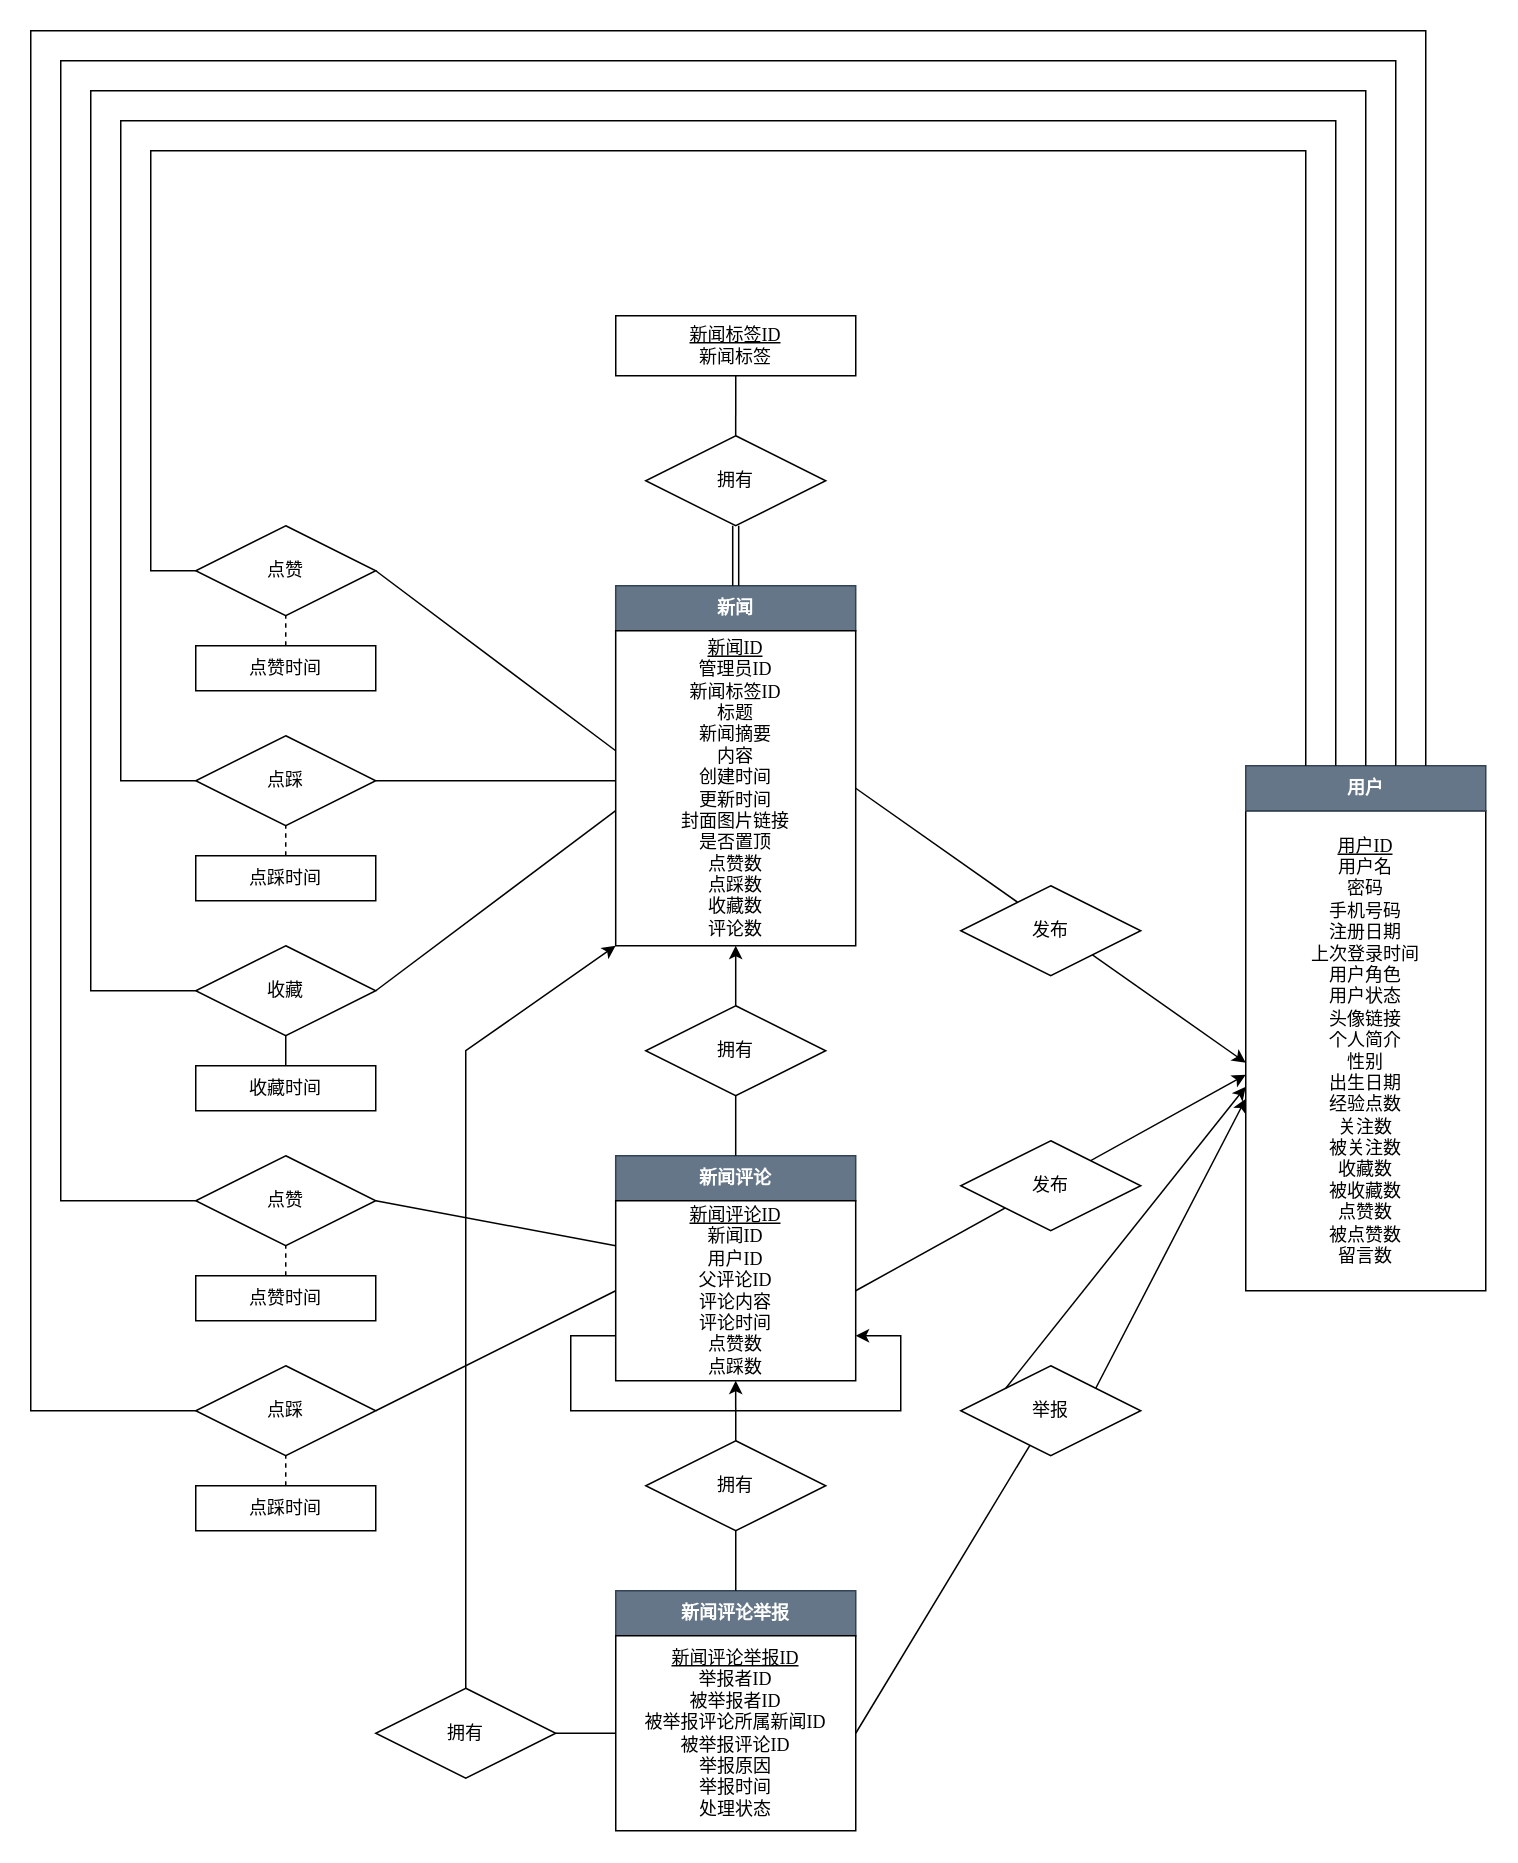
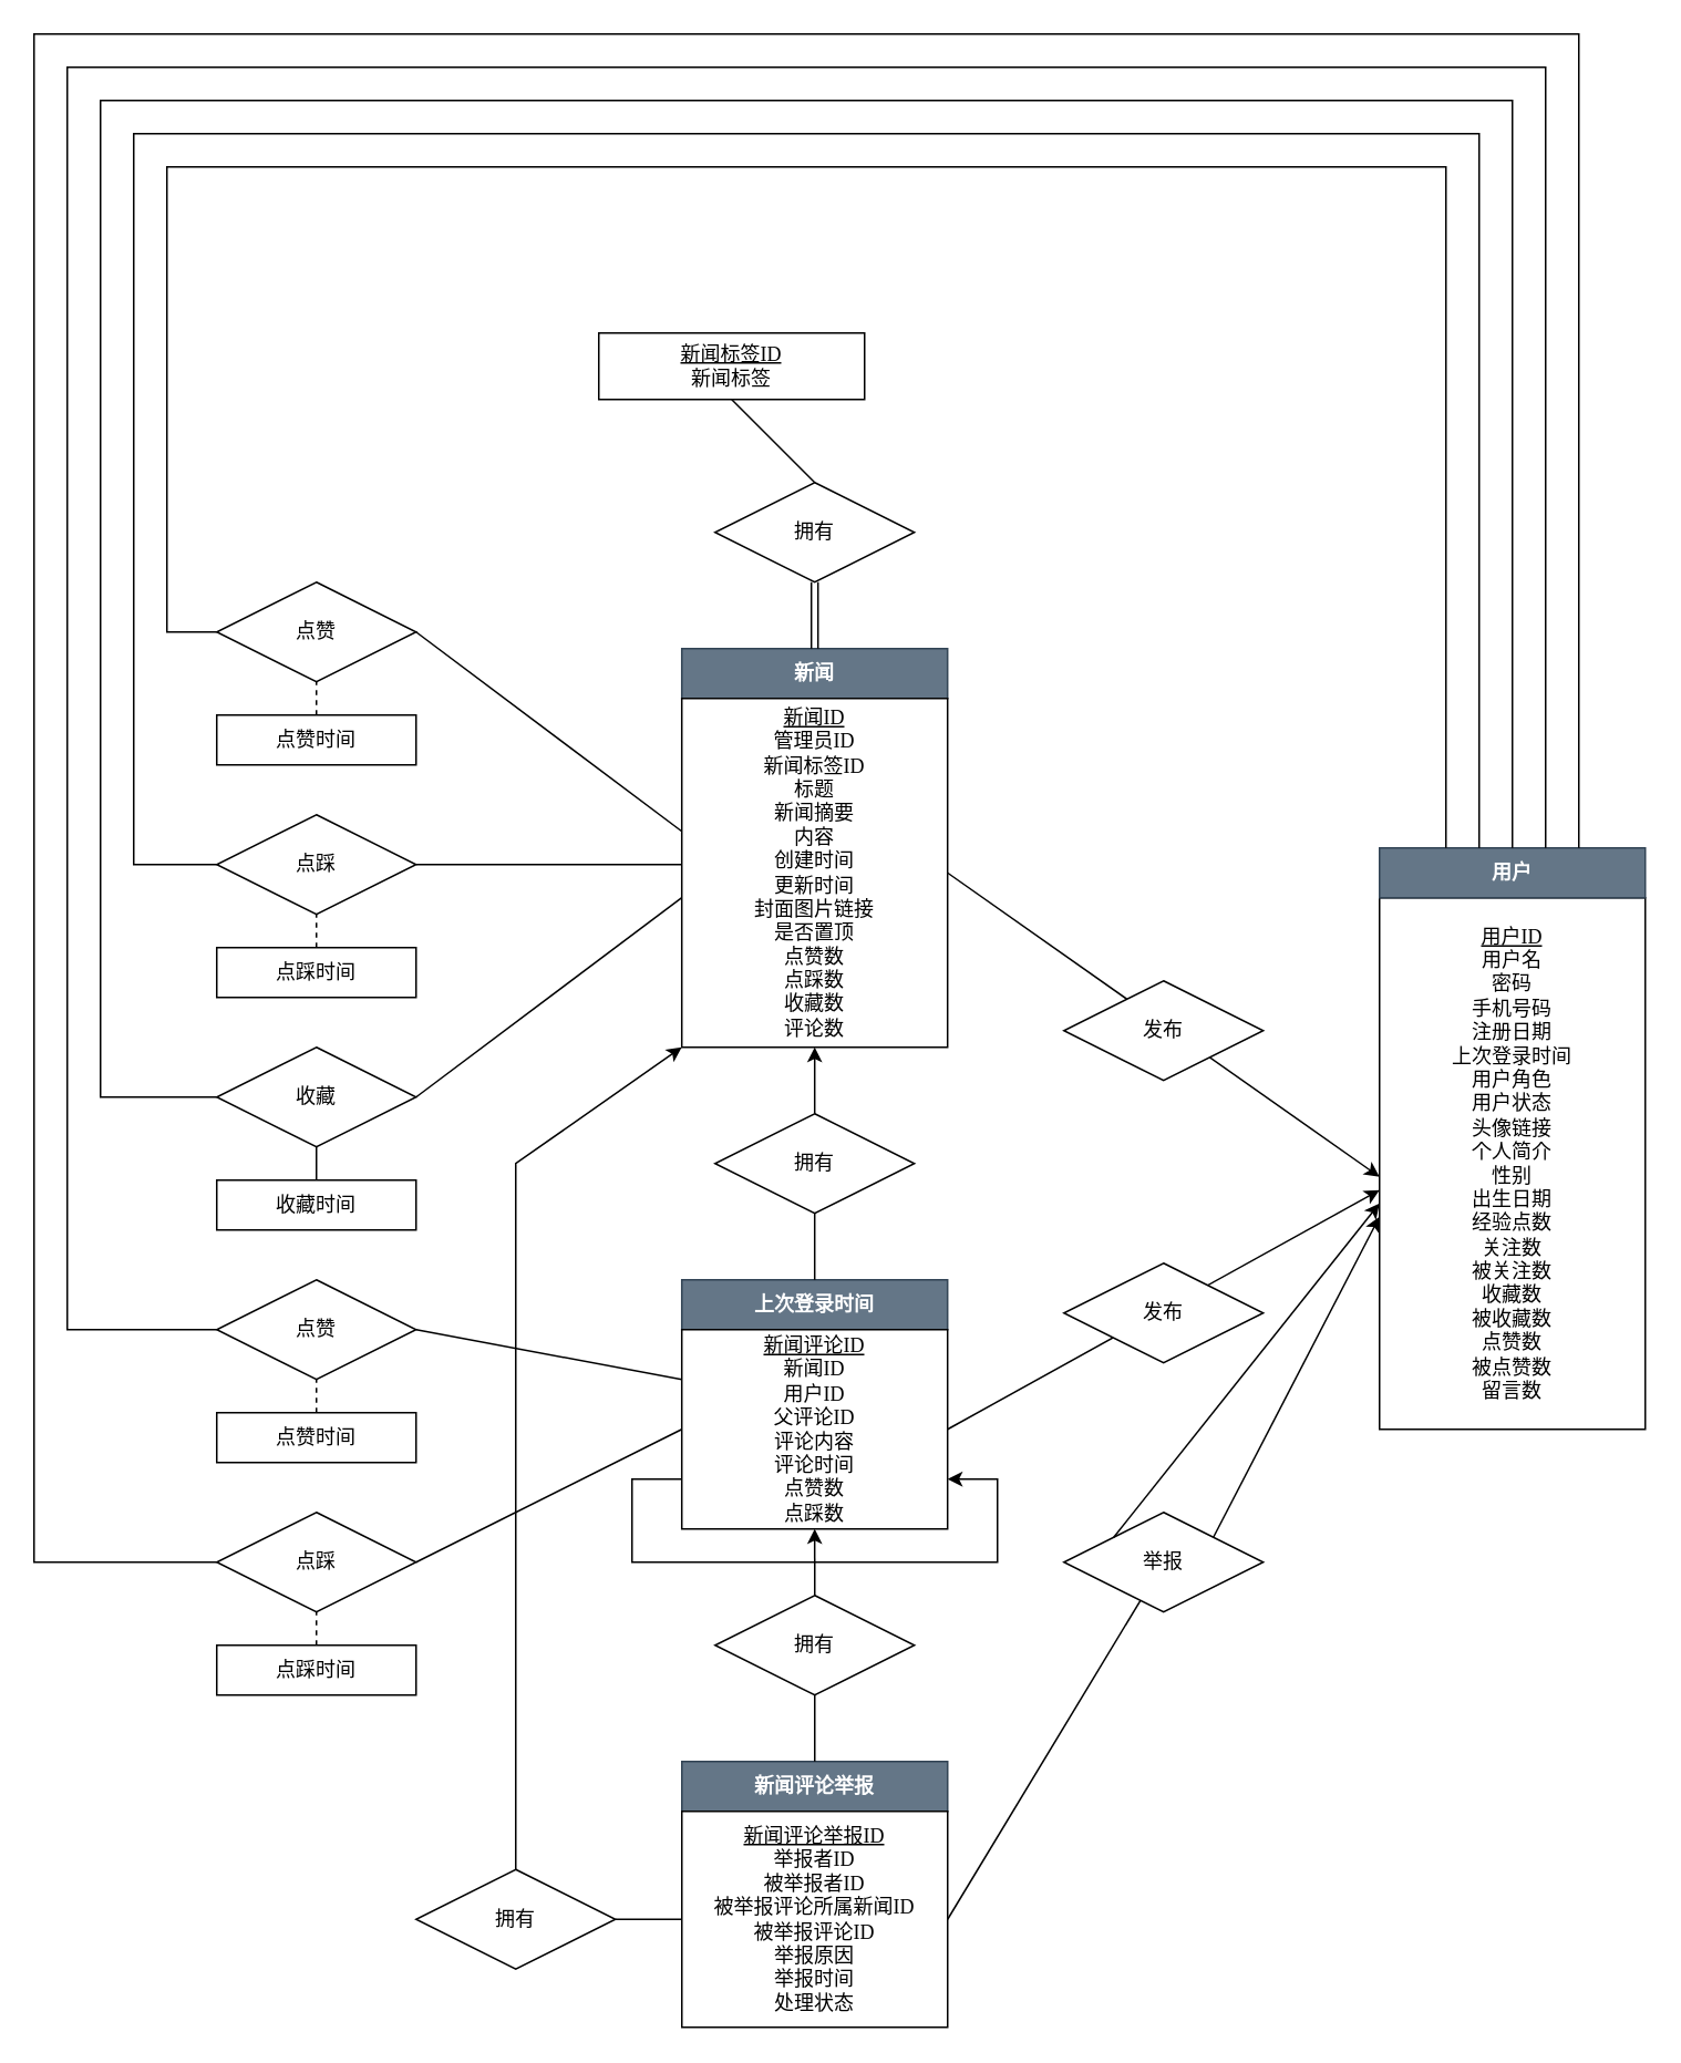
- <mxCell id="12" value="&lt;div style=&quot;border-color: var(--border-color);&quot;&gt;&lt;u style=&quot;border-color: var(--border-color);&quot;&gt;&lt;font face=&quot;新宋体&quot;&gt;新闻标签ID&lt;/font&gt;&lt;/u&gt;&lt;/div&gt;&lt;div style=&quot;border-color: var(--border-color);&quot;&gt;&lt;font face=&quot;新宋体&quot;&gt;新闻标签&lt;/font&gt;&lt;/div&gt;" style="whiteSpace=wrap;html=1;align=center;" parent="1" vertex="1"><mxGeometry x="410" y="210" width="160" height="40" as="geometry" /></mxCell>
+ <mxCell id="12" value="&lt;div style=&quot;border-color: var(--border-color);&quot;&gt;&lt;u style=&quot;border-color: var(--border-color);&quot;&gt;&lt;font face=&quot;新宋体&quot;&gt;新闻标签ID&lt;/font&gt;&lt;/u&gt;&lt;/div&gt;&lt;div style=&quot;border-color: var(--border-color);&quot;&gt;&lt;font face=&quot;新宋体&quot;&gt;新闻标签&lt;/font&gt;&lt;/div&gt;" style="whiteSpace=wrap;html=1;align=center;" parent="1" vertex="1"><mxGeometry x="360" y="200" width="160" height="40" as="geometry" /></mxCell>
- <mxCell id="8" value="&lt;b&gt;&lt;font face=&quot;新宋体&quot;&gt;新闻评论&lt;/font&gt;&lt;/b&gt;" style="whiteSpace=wrap;html=1;align=center;fillColor=#647687;fontColor=#ffffff;strokeColor=#314354;" parent="1" vertex="1"><mxGeometry x="409.97" y="770" width="160" height="30" as="geometry" /></mxCell>
+ <mxCell id="8" value="&lt;b&gt;&lt;font face=&quot;新宋体&quot;&gt;上次登录时间&lt;/font&gt;&lt;/b&gt;" style="whiteSpace=wrap;html=1;align=center;fillColor=#647687;fontColor=#ffffff;strokeColor=#314354;" parent="1" vertex="1"><mxGeometry x="409.97" y="770" width="160" height="30" as="geometry" /></mxCell>
